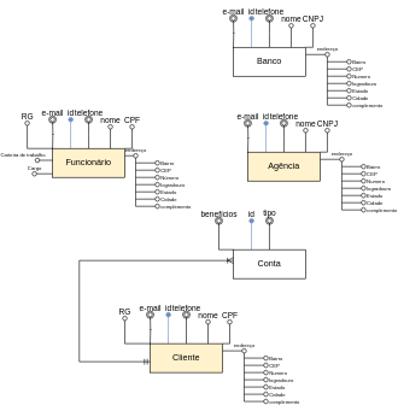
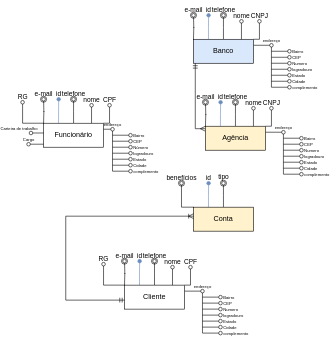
- <mxCell id="65" value="Banco" style="whiteSpace=wrap;html=1;align=center;" vertex="1" parent="1"><mxGeometry x="305" y="65" width="100" height="40" as="geometry" /></mxCell>
+ <mxCell id="65" value="Banco" style="whiteSpace=wrap;html=1;align=center;fillColor=#dae8fc;" vertex="1" parent="1"><mxGeometry x="305" y="65" width="100" height="40" as="geometry" /></mxCell>
+ <mxCell id="76" value="" style="edgeStyle=elbowEdgeStyle;fontSize=12;html=1;endArrow=ERmany;rounded=0;entryX=-0.005;entryY=0.103;entryDx=0;entryDy=0;exitX=0.03;exitY=1.002;exitDx=0;exitDy=0;exitPerimeter=0;endFill=0;startArrow=ERmandOne;startFill=0;entryPerimeter=0;" edge="1" parent="1" source="65" target="24"><mxGeometry width="100" height="100" relative="1" as="geometry"><mxPoint x="210" y="290" as="sourcePoint" /><mxPoint x="310" y="190" as="targetPoint" /><Array as="points"><mxPoint x="308" y="120" /></Array></mxGeometry></mxCell>
- <mxCell id="40" value="Funcionário" style="whiteSpace=wrap;html=1;align=center;fillColor=#fff2cc;" vertex="1" parent="1"><mxGeometry x="55" y="205" width="100" height="40" as="geometry" /></mxCell>
+ <mxCell id="40" value="Funcionário" style="whiteSpace=wrap;html=1;align=center;" vertex="1" parent="1"><mxGeometry x="55" y="205" width="100" height="40" as="geometry" /></mxCell>
- <mxCell id="56" value="Conta" style="whiteSpace=wrap;html=1;align=center;" vertex="1" parent="1"><mxGeometry x="305" y="345" width="100" height="40" as="geometry" /></mxCell>
+ <mxCell id="56" value="Conta" style="whiteSpace=wrap;html=1;align=center;fillColor=#fff2cc;" vertex="1" parent="1"><mxGeometry x="305" y="345" width="100" height="40" as="geometry" /></mxCell>
- <mxCell id="7" value="Cliente" style="whiteSpace=wrap;html=1;align=center;fillColor=#fff2cc;" vertex="1" parent="1"><mxGeometry x="190" y="475" width="100" height="40" as="geometry" /></mxCell>
+ <mxCell id="7" value="Cliente" style="whiteSpace=wrap;html=1;align=center;" vertex="1" parent="1"><mxGeometry x="190" y="475" width="100" height="40" as="geometry" /></mxCell>
